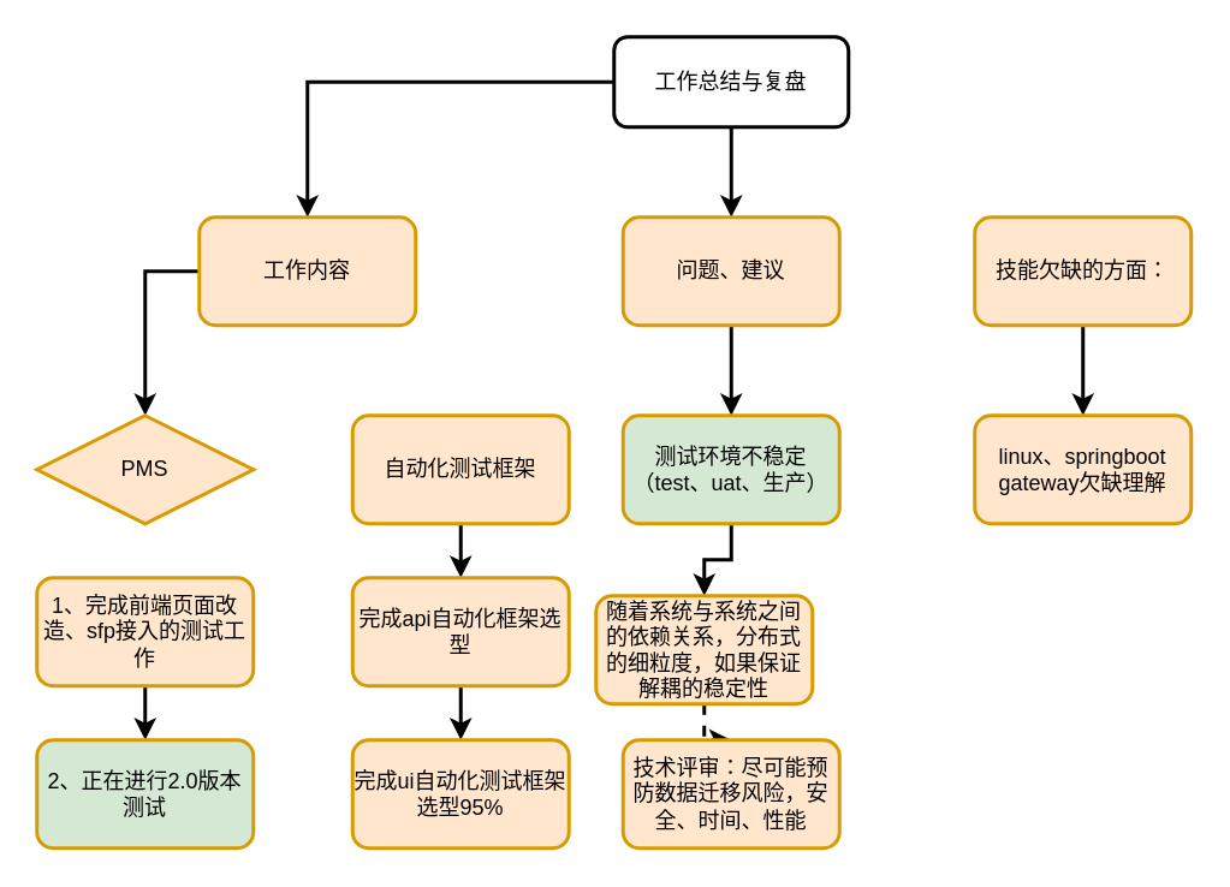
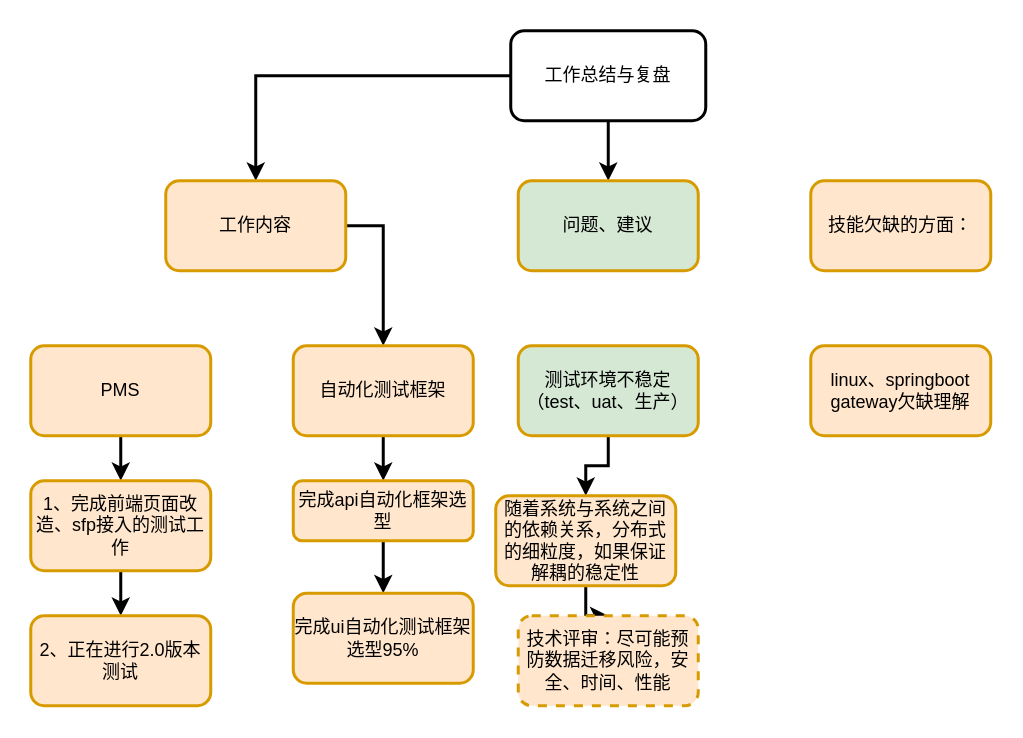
- <mxCell id="4" value="工作总结与复盘" style="rounded=1;whiteSpace=wrap;html=1;fontSize=12;glass=0;strokeWidth=2;shadow=0;" parent="1" vertex="1"><mxGeometry x="340" y="20" width="130" height="50" as="geometry" /></mxCell>
+ <mxCell id="4" value="工作总结与复盘" style="rounded=1;whiteSpace=wrap;html=1;fontSize=12;glass=0;strokeWidth=2;shadow=0;" parent="1" vertex="1"><mxGeometry x="340" y="20" width="130" height="60" as="geometry" /></mxCell>
- <mxCell id="6" value="问题、建议" style="whiteSpace=wrap;html=1;rounded=1;shadow=0;strokeWidth=2;glass=0;fillColor=#ffe6cc;strokeColor=#d79b00;" vertex="1" parent="1"><mxGeometry x="345" y="120" width="120" height="60" as="geometry" /></mxCell>
+ <mxCell id="6" value="问题、建议" style="whiteSpace=wrap;html=1;rounded=1;shadow=0;strokeWidth=2;glass=0;fillColor=#d5e8d4;strokeColor=#d79b00;" vertex="1" parent="1"><mxGeometry x="345" y="120" width="120" height="60" as="geometry" /></mxCell>
- <mxCell id="7" value="" style="edgeStyle=orthogonalEdgeStyle;rounded=0;orthogonalLoop=1;jettySize=auto;html=1;strokeWidth=2;exitX=0;exitY=0.5;exitDx=0;exitDy=0;" edge="1" parent="1" source="9" target="13"><mxGeometry relative="1" as="geometry" /></mxCell>
+ <mxCell id="8" value="" style="edgeStyle=orthogonalEdgeStyle;rounded=0;orthogonalLoop=1;jettySize=auto;html=1;strokeWidth=2;entryX=0.5;entryY=0;entryDx=0;entryDy=0;exitX=1;exitY=0.5;exitDx=0;exitDy=0;" edge="1" parent="1" source="9" target="15"><mxGeometry relative="1" as="geometry"><mxPoint x="270" y="230" as="targetPoint" /></mxGeometry></mxCell>
- <mxCell id="5" value="" style="edgeStyle=orthogonalEdgeStyle;rounded=0;orthogonalLoop=1;jettySize=auto;html=1;strokeWidth=2;" edge="1" parent="1" source="6" target="17"><mxGeometry relative="1" as="geometry" /></mxCell>
- <mxCell id="10" value="" style="edgeStyle=orthogonalEdgeStyle;rounded=0;orthogonalLoop=1;jettySize=auto;html=1;strokeWidth=2;" edge="1" parent="1" source="11" target="18"><mxGeometry relative="1" as="geometry" /></mxCell>
- <mxCell id="13" value="PMS" style="rhombus;whiteSpace=wrap;html=1;shadow=0;strokeColor=#d79b00;strokeWidth=2;fillColor=#ffe6cc;glass=0;" vertex="1" parent="1"><mxGeometry x="20" y="230" width="120" height="60" as="geometry" /></mxCell>
+ <mxCell id="13" value="PMS" style="whiteSpace=wrap;html=1;rounded=1;shadow=0;strokeColor=#d79b00;strokeWidth=2;fillColor=#ffe6cc;glass=0;" vertex="1" parent="1"><mxGeometry x="20" y="230" width="120" height="60" as="geometry" /></mxCell>
+ <mxCell id="12" value="" style="edgeStyle=orthogonalEdgeStyle;rounded=0;orthogonalLoop=1;jettySize=auto;html=1;strokeWidth=2;" edge="1" parent="1" source="13" target="23"><mxGeometry relative="1" as="geometry" /></mxCell>
- <mxCell id="26" value="完成api自动化框架选型" style="whiteSpace=wrap;html=1;rounded=1;shadow=0;strokeColor=#d79b00;strokeWidth=2;fillColor=#ffe6cc;glass=0;" vertex="1" parent="1"><mxGeometry x="195" y="320" width="120" height="60" as="geometry" /></mxCell>
+ <mxCell id="26" value="完成api自动化框架选型" style="whiteSpace=wrap;html=1;rounded=1;shadow=0;strokeColor=#d79b00;strokeWidth=2;fillColor=#ffe6cc;glass=0;" vertex="1" parent="1"><mxGeometry x="195" y="320" width="120" height="40" as="geometry" /></mxCell>
- <mxCell id="19" value="" style="edgeStyle=orthogonalEdgeStyle;rounded=0;orthogonalLoop=1;jettySize=auto;html=1;strokeWidth=2;dashed=1;" edge="1" parent="1" source="20" target="21"><mxGeometry relative="1" as="geometry" /></mxCell>
+ <mxCell id="19" value="" style="edgeStyle=orthogonalEdgeStyle;rounded=0;orthogonalLoop=1;jettySize=auto;html=1;strokeWidth=2;" edge="1" parent="1" source="20" target="21"><mxGeometry relative="1" as="geometry" /></mxCell>
- <mxCell id="24" value="&lt;span&gt;2、正在进行2.0版本测试&lt;/span&gt;" style="whiteSpace=wrap;html=1;rounded=1;shadow=0;strokeColor=#d79b00;strokeWidth=2;fillColor=#d5e8d4;glass=0;" vertex="1" parent="1"><mxGeometry x="20" y="410" width="120" height="60" as="geometry" /></mxCell>
+ <mxCell id="24" value="&lt;span&gt;2、正在进行2.0版本测试&lt;/span&gt;" style="whiteSpace=wrap;html=1;rounded=1;shadow=0;strokeColor=#d79b00;strokeWidth=2;fillColor=#ffe6cc;glass=0;" vertex="1" parent="1"><mxGeometry x="20" y="410" width="120" height="60" as="geometry" /></mxCell>
- <mxCell id="27" value="完成ui自动化测试框架选型95%" style="whiteSpace=wrap;html=1;rounded=1;shadow=0;strokeColor=#d79b00;strokeWidth=2;fillColor=#ffe6cc;glass=0;" vertex="1" parent="1"><mxGeometry x="195" y="410" width="120" height="60" as="geometry" /></mxCell>
+ <mxCell id="27" value="完成ui自动化测试框架选型95%" style="whiteSpace=wrap;html=1;rounded=1;shadow=0;strokeColor=#d79b00;strokeWidth=2;fillColor=#ffe6cc;glass=0;" vertex="1" parent="1"><mxGeometry x="195" y="395" width="120" height="60" as="geometry" /></mxCell>
- <mxCell id="21" value="技术评审：尽可能预防数据迁移风险，安全、时间、性能" style="whiteSpace=wrap;html=1;rounded=1;shadow=0;strokeColor=#d79b00;strokeWidth=2;fillColor=#ffe6cc;glass=0;" vertex="1" parent="1"><mxGeometry x="345" y="410" width="120" height="60" as="geometry" /></mxCell>
+ <mxCell id="21" value="技术评审：尽可能预防数据迁移风险，安全、时间、性能" style="whiteSpace=wrap;html=1;rounded=1;shadow=0;strokeColor=#d79b00;strokeWidth=2;fillColor=#ffe6cc;glass=0;dashed=1;" vertex="1" parent="1"><mxGeometry x="345" y="410" width="120" height="60" as="geometry" /></mxCell>
